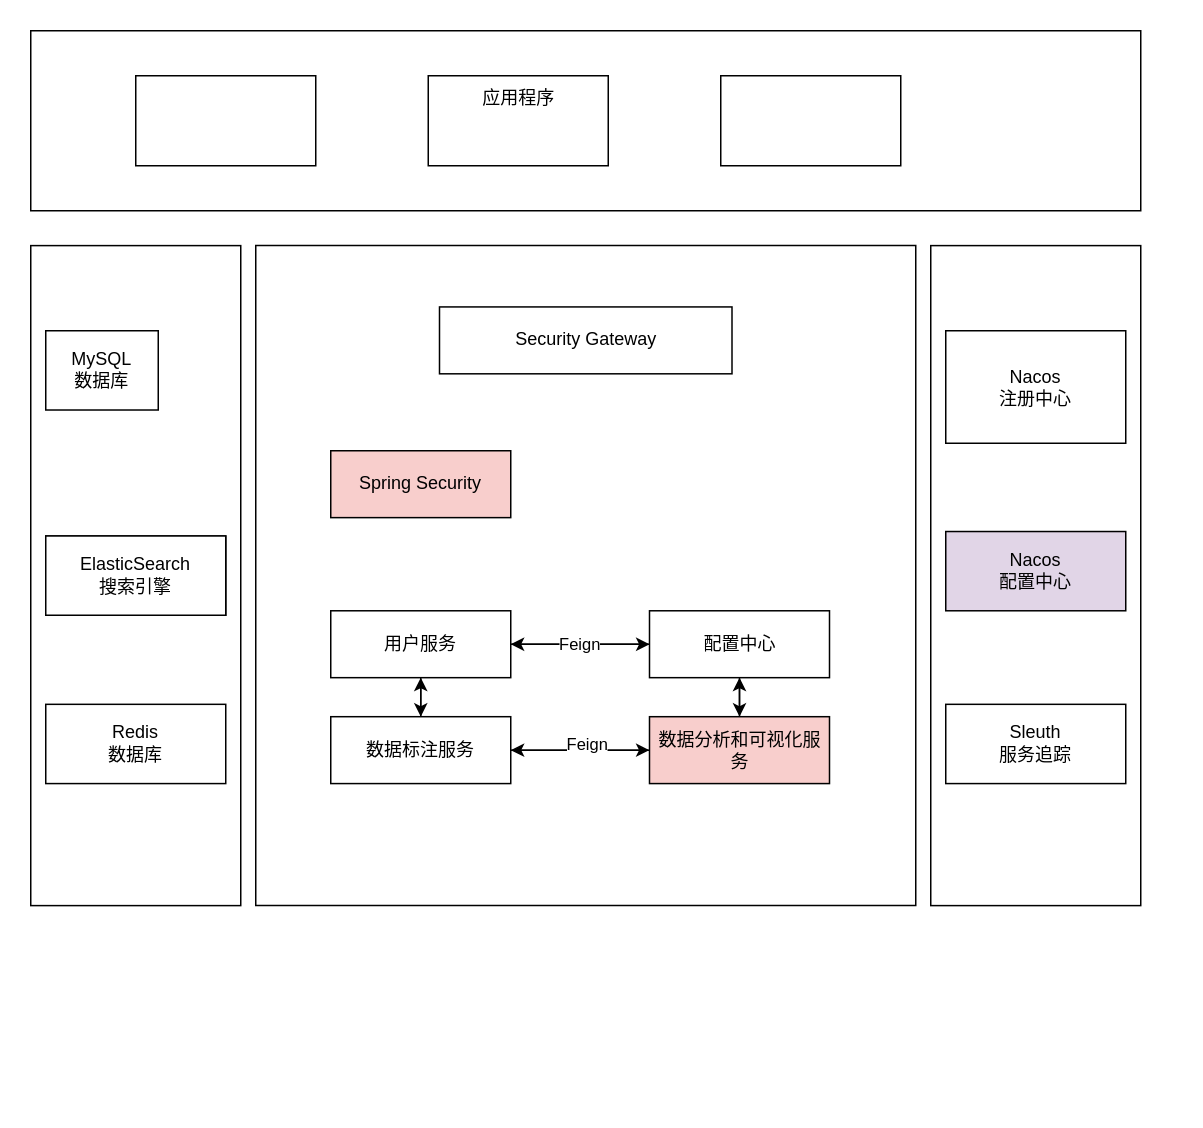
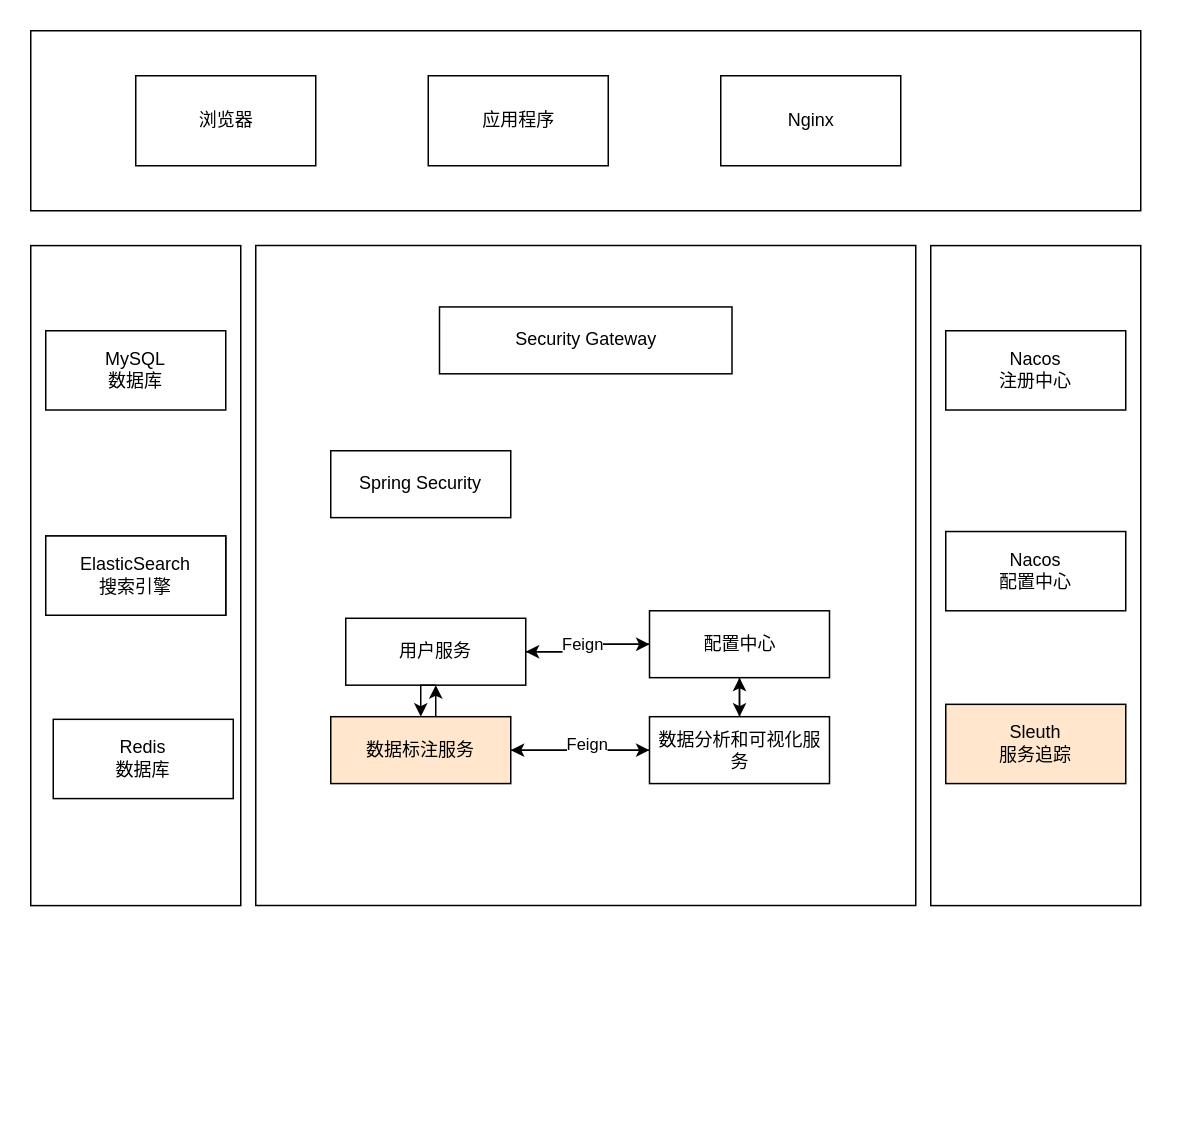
- <mxCell id="33" value="应用程序" style="text;html=1;resizable=0;autosize=1;align=center;verticalAlign=middle;points=[];fillColor=none;strokeColor=none;rounded=0;" vertex="1" parent="31"><mxGeometry x="25" y="5" width="70" height="20" as="geometry" /></mxCell>
+ <mxCell id="33" value="应用程序" style="text;html=1;resizable=0;autosize=1;align=center;verticalAlign=middle;points=[];fillColor=none;strokeColor=none;rounded=0;" vertex="1" parent="31"><mxGeometry x="25" y="20" width="70" height="20" as="geometry" /></mxCell>
+ <mxCell id="40" value="浏览器" style="text;html=1;resizable=0;autosize=1;align=center;verticalAlign=middle;points=[];fillColor=none;strokeColor=none;rounded=0;" vertex="1" parent="38"><mxGeometry x="30" y="20" width="60" height="20" as="geometry" /></mxCell>
+ <mxCell id="37" value="Nginx" style="text;html=1;resizable=0;autosize=1;align=center;verticalAlign=middle;points=[];fillColor=none;strokeColor=none;rounded=0;" vertex="1" parent="35"><mxGeometry x="35" y="20" width="50" height="20" as="geometry" /></mxCell>
- <mxCell id="28" value="MySQL&lt;br&gt;数据库" style="rounded=0;whiteSpace=wrap;html=1;" vertex="1" parent="3"><mxGeometry x="10" y="40" width="75" height="52.84" as="geometry" /></mxCell>
+ <mxCell id="28" value="MySQL&lt;br&gt;数据库" style="rounded=0;whiteSpace=wrap;html=1;" vertex="1" parent="3"><mxGeometry x="10" y="40" width="120" height="52.84" as="geometry" /></mxCell>
- <mxCell id="12" value="Nacos&lt;br&gt;注册中心" style="rounded=0;whiteSpace=wrap;html=1;" vertex="1" parent="3"><mxGeometry x="610" y="40" width="120" height="75" as="geometry" /></mxCell>
+ <mxCell id="12" value="Nacos&lt;br&gt;注册中心" style="rounded=0;whiteSpace=wrap;html=1;" vertex="1" parent="3"><mxGeometry x="610" y="40" width="120" height="52.84" as="geometry" /></mxCell>
- <mxCell id="7" value="Spring Security" style="rounded=0;whiteSpace=wrap;html=1;fillColor=#f8cecc;" vertex="1" parent="3"><mxGeometry x="200" y="119.996" width="120" height="44.595" as="geometry" /></mxCell>
+ <mxCell id="7" value="Spring Security" style="rounded=0;whiteSpace=wrap;html=1;" vertex="1" parent="3"><mxGeometry x="200" y="119.996" width="120" height="44.595" as="geometry" /></mxCell>
- <mxCell id="25" value="Nacos&lt;br&gt;配置中心" style="rounded=0;whiteSpace=wrap;html=1;fillColor=#e1d5e7;" vertex="1" parent="3"><mxGeometry x="610" y="173.85" width="120" height="52.84" as="geometry" /></mxCell>
+ <mxCell id="25" value="Nacos&lt;br&gt;配置中心" style="rounded=0;whiteSpace=wrap;html=1;" vertex="1" parent="3"><mxGeometry x="610" y="173.85" width="120" height="52.84" as="geometry" /></mxCell>
- <mxCell id="14" value="用户服务" style="rounded=0;whiteSpace=wrap;html=1;" vertex="1" parent="13"><mxGeometry y="2.842e-14" width="120" height="44.595" as="geometry" /></mxCell>
+ <mxCell id="14" value="用户服务" style="rounded=0;whiteSpace=wrap;html=1;" vertex="1" parent="13"><mxGeometry x="10" y="5" width="120" height="44.595" as="geometry" /></mxCell>
- <mxCell id="30" value="Redis&lt;br&gt;数据库" style="rounded=0;whiteSpace=wrap;html=1;" vertex="1" parent="3"><mxGeometry x="10" y="289.05" width="120" height="52.84" as="geometry" /></mxCell>
+ <mxCell id="30" value="Redis&lt;br&gt;数据库" style="rounded=0;whiteSpace=wrap;html=1;" vertex="1" parent="3"><mxGeometry x="15" y="299.05" width="120" height="52.84" as="geometry" /></mxCell>
- <mxCell id="26" value="Sleuth&lt;br&gt;服务追踪" style="rounded=0;whiteSpace=wrap;html=1;" vertex="1" parent="3"><mxGeometry x="610" y="289.05" width="120" height="52.84" as="geometry" /></mxCell>
+ <mxCell id="26" value="Sleuth&lt;br&gt;服务追踪" style="rounded=0;whiteSpace=wrap;html=1;fillColor=#ffe6cc;" vertex="1" parent="3"><mxGeometry x="610" y="289.05" width="120" height="52.84" as="geometry" /></mxCell>
- <mxCell id="19" value="数据标注服务" style="rounded=0;whiteSpace=wrap;html=1;" vertex="1" parent="13"><mxGeometry y="70.608" width="120" height="44.595" as="geometry" /></mxCell>
+ <mxCell id="19" value="数据标注服务" style="rounded=0;whiteSpace=wrap;html=1;fillColor=#ffe6cc;" vertex="1" parent="13"><mxGeometry y="70.608" width="120" height="44.595" as="geometry" /></mxCell>
- <mxCell id="23" value="数据分析和可视化服务" style="rounded=0;whiteSpace=wrap;html=1;fillColor=#f8cecc;" vertex="1" parent="13"><mxGeometry x="212.5" y="70.608" width="120" height="44.595" as="geometry" /></mxCell>
+ <mxCell id="23" value="数据分析和可视化服务" style="rounded=0;whiteSpace=wrap;html=1;" vertex="1" parent="13"><mxGeometry x="212.5" y="70.608" width="120" height="44.595" as="geometry" /></mxCell>
